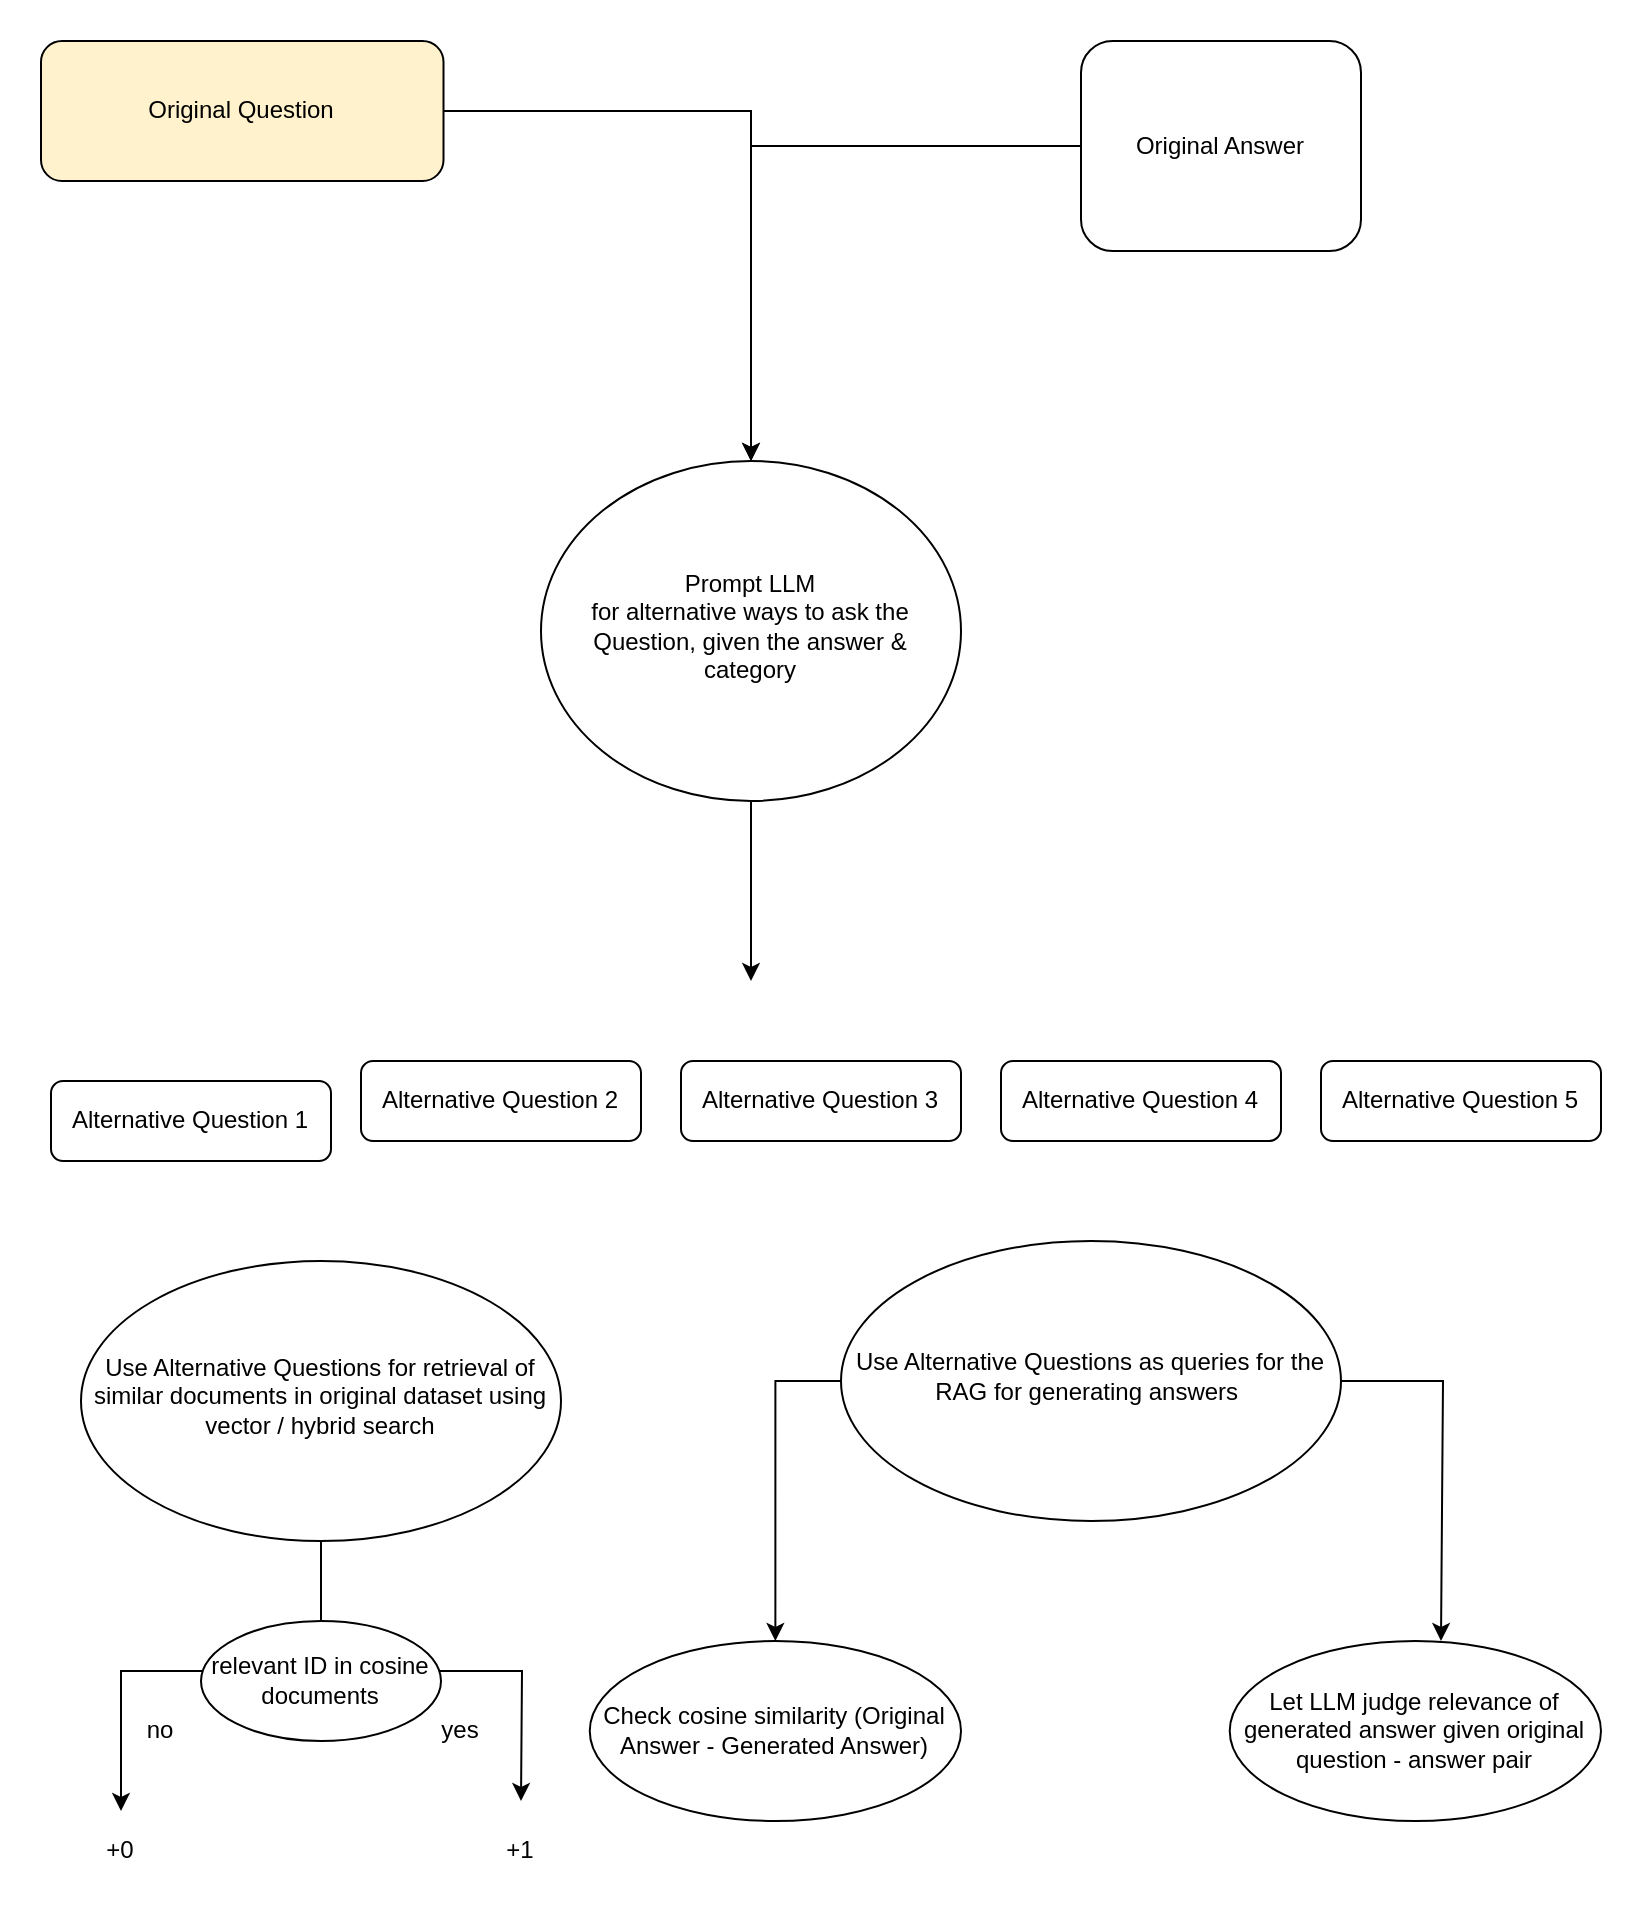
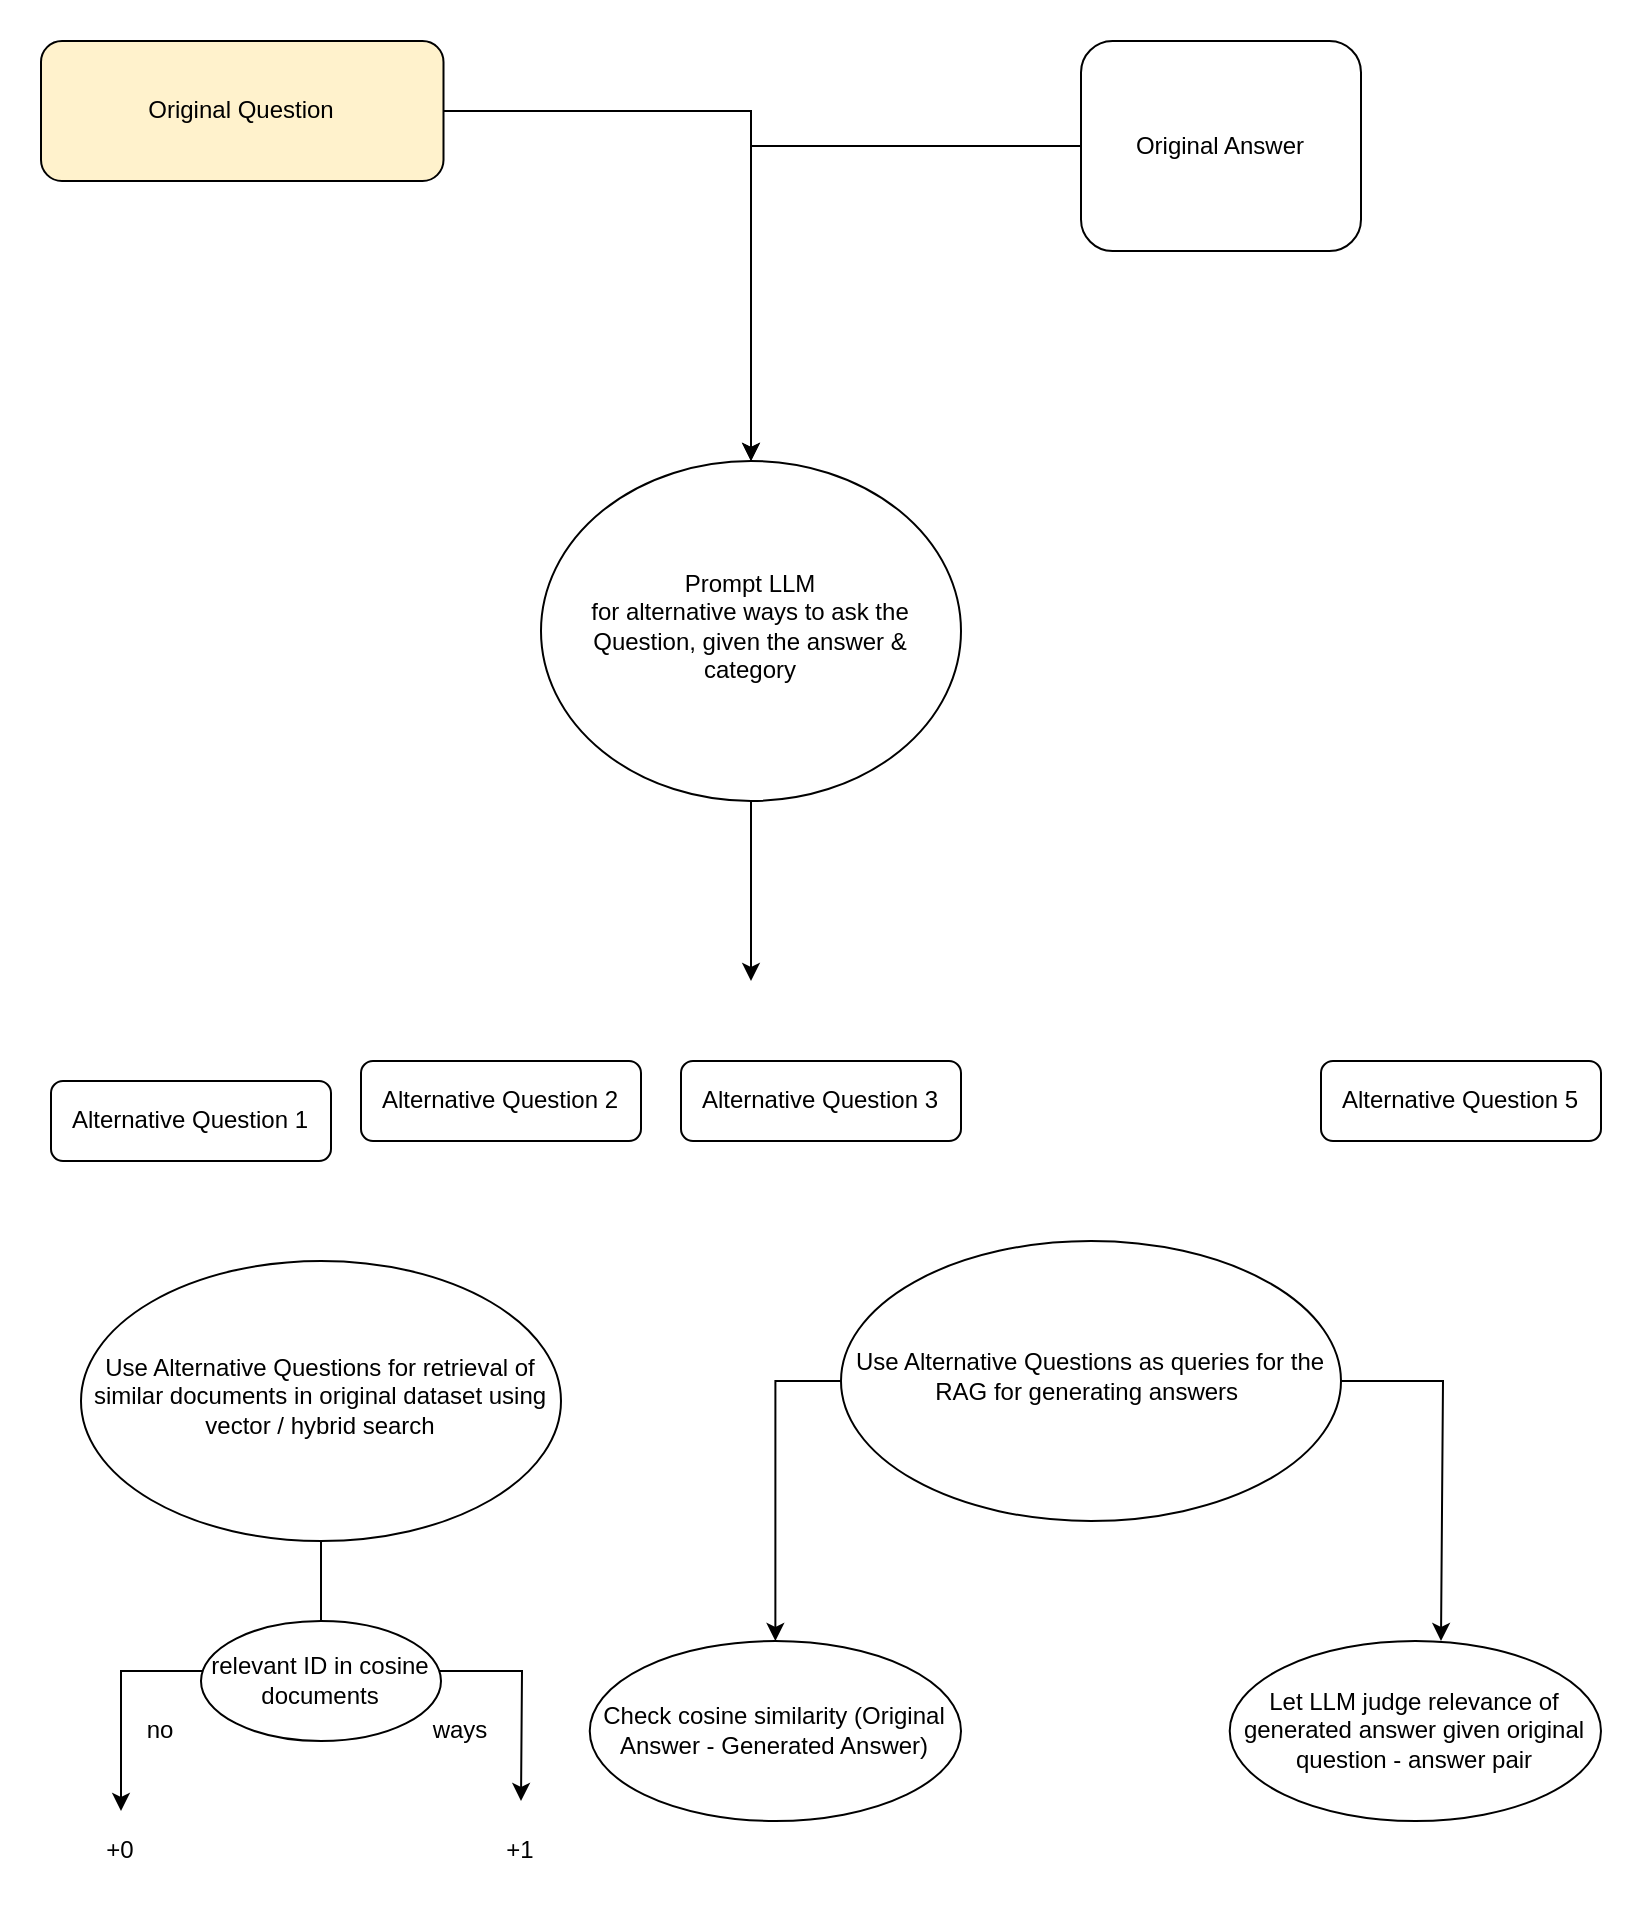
- <mxCell id="11" value="Alternative Question 4" style="rounded=1;whiteSpace=wrap;html=1;fontSize=12;glass=0;strokeWidth=1;shadow=0;" vertex="1" parent="1"><mxGeometry x="500" y="530" width="140" height="40" as="geometry" /></mxCell>
- <mxCell id="20" value="yes" style="text;html=1;align=center;verticalAlign=middle;whiteSpace=wrap;rounded=0;" vertex="1" parent="1"><mxGeometry x="200" y="850" width="60" height="30" as="geometry" /></mxCell>
+ <mxCell id="20" value="ways" style="text;html=1;align=center;verticalAlign=middle;whiteSpace=wrap;rounded=0;" vertex="1" parent="1"><mxGeometry x="200" y="850" width="60" height="30" as="geometry" /></mxCell>
